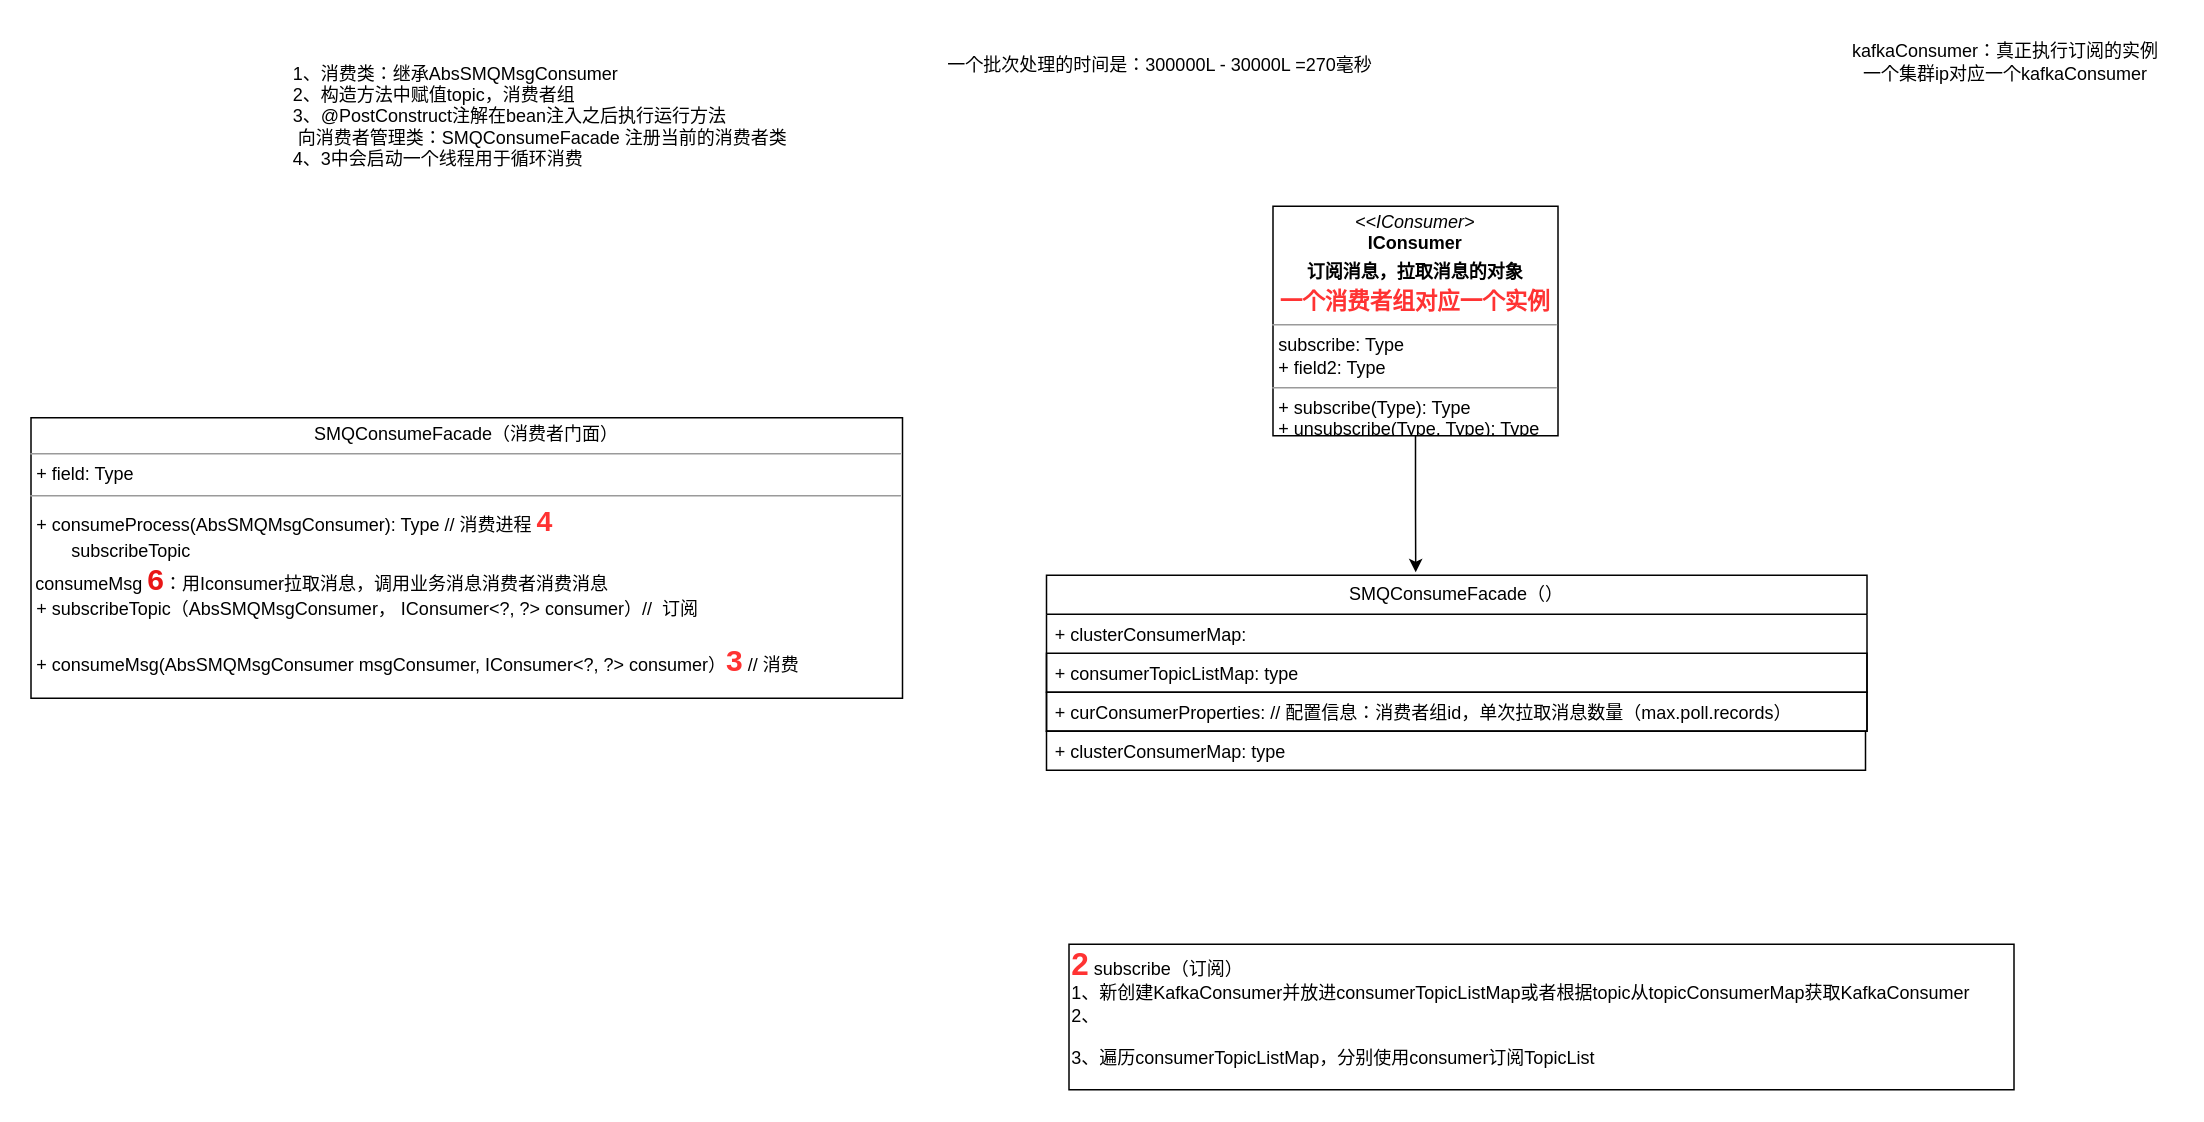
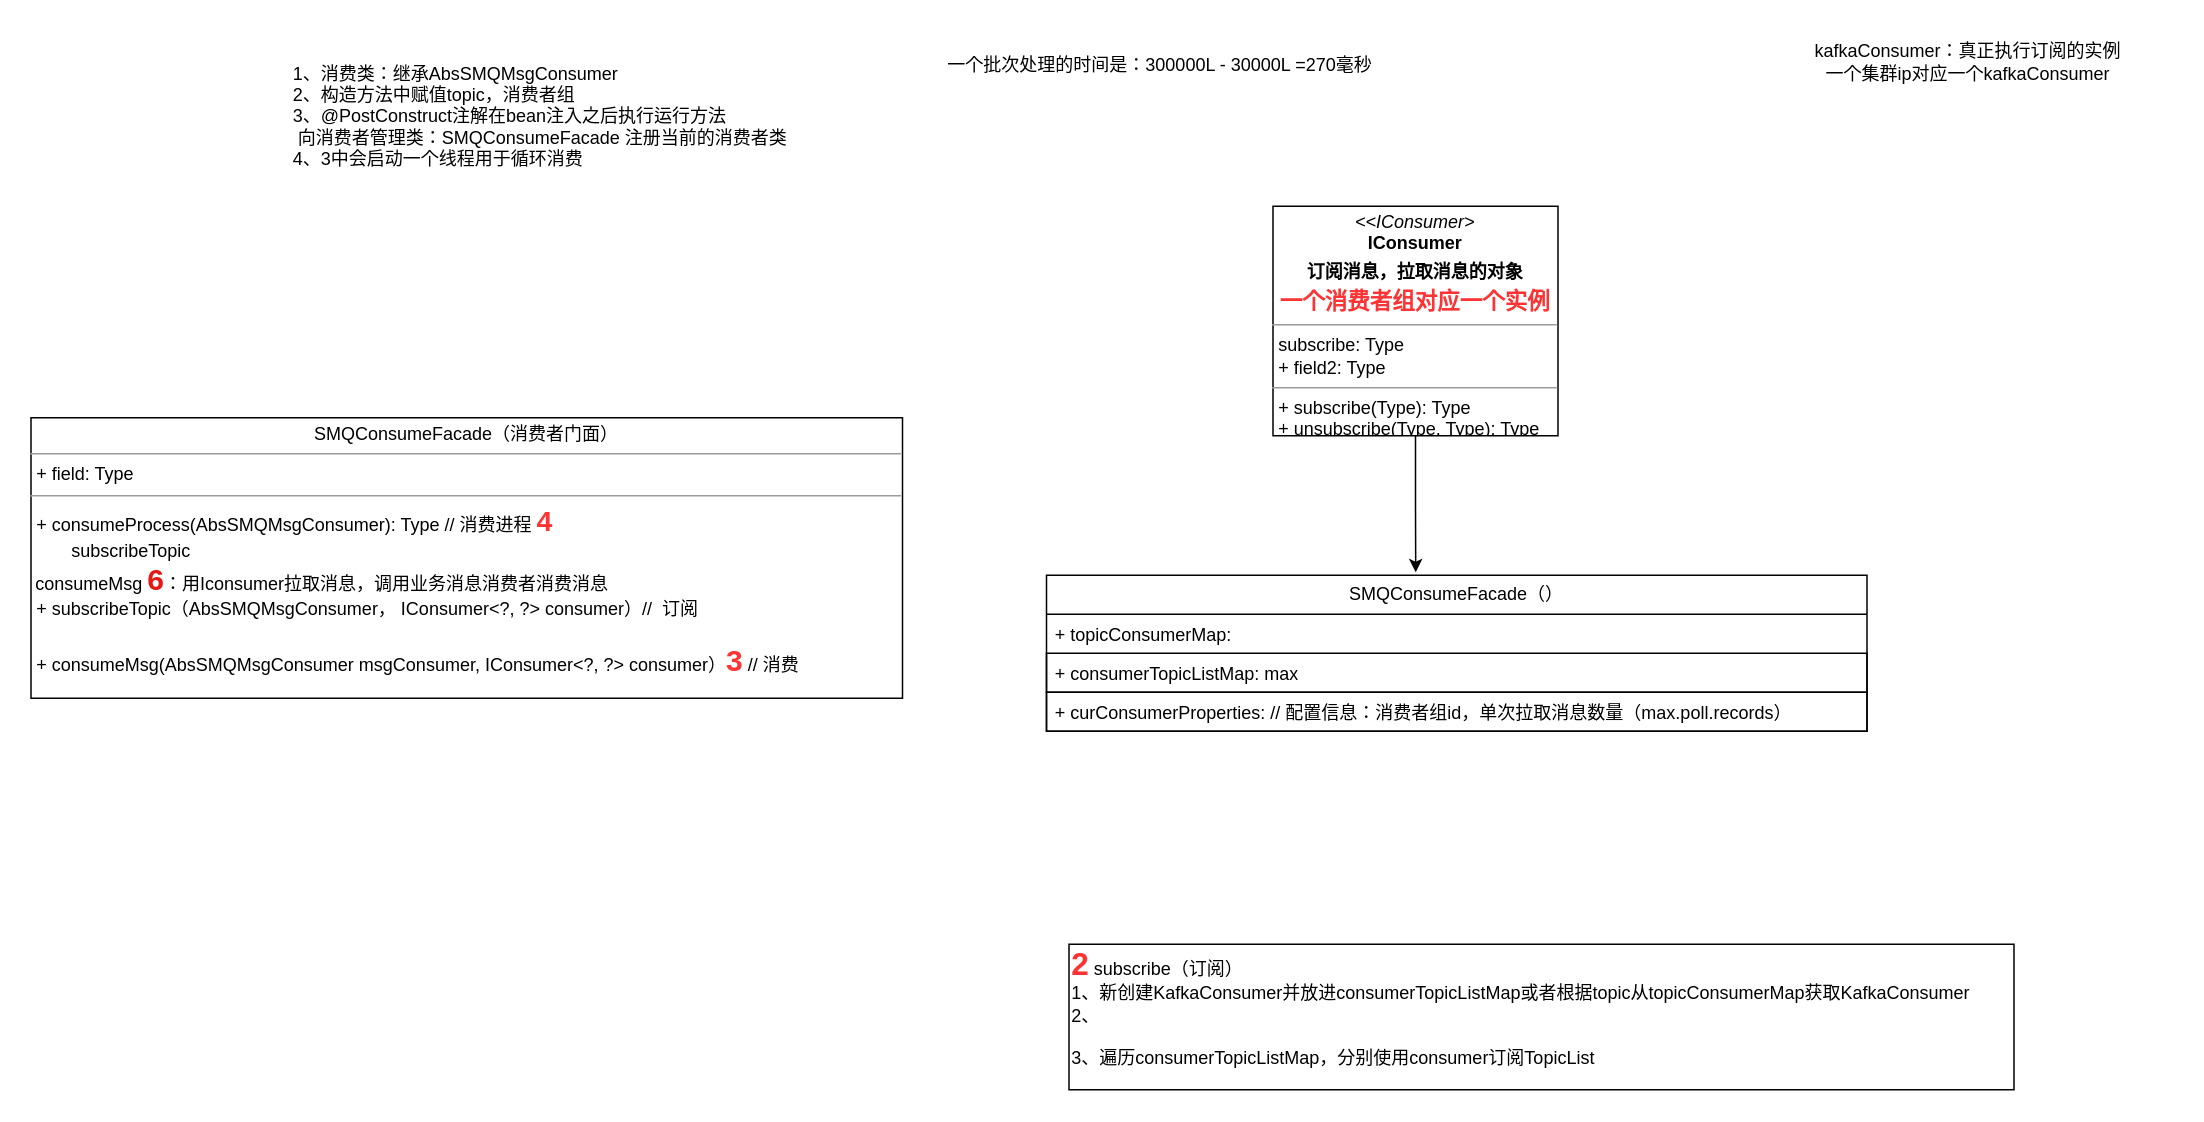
- <mxCell id="11" value="kafkaConsumer：真正执行订阅的实例&lt;br&gt;一个集群ip对应一个kafkaConsumer" style="text;html=1;align=center;verticalAlign=middle;resizable=0;points=[];autosize=1;strokeColor=none;fillColor=none;fontSize=12;fontFamily=Helvetica;fontColor=default;" vertex="1" parent="1"><mxGeometry x="1225" y="20" width="222" height="41" as="geometry" /></mxCell>
+ <mxCell id="11" value="kafkaConsumer：真正执行订阅的实例&lt;br&gt;一个集群ip对应一个kafkaConsumer" style="text;html=1;align=center;verticalAlign=middle;resizable=0;points=[];autosize=1;strokeColor=none;fillColor=none;fontSize=12;fontFamily=Helvetica;fontColor=default;" vertex="1" parent="1"><mxGeometry x="1200" y="20" width="222" height="41" as="geometry" /></mxCell>
- <mxCell id="5" value="+&amp;nbsp;clusterConsumerMap&lt;span style=&quot;background-color: initial;&quot;&gt;:&lt;/span&gt;" style="text;strokeColor=none;fillColor=none;align=left;verticalAlign=top;spacingLeft=4;spacingRight=4;overflow=hidden;rotatable=0;points=[[0,0.5],[1,0.5]];portConstraint=eastwest;whiteSpace=wrap;html=1;" vertex="1" parent="4"><mxGeometry y="26" width="547" height="26" as="geometry" /></mxCell>
+ <mxCell id="5" value="+&amp;nbsp;topicConsumerMap&lt;span style=&quot;background-color: initial;&quot;&gt;:&lt;/span&gt;" style="text;strokeColor=none;fillColor=none;align=left;verticalAlign=top;spacingLeft=4;spacingRight=4;overflow=hidden;rotatable=0;points=[[0,0.5],[1,0.5]];portConstraint=eastwest;whiteSpace=wrap;html=1;" vertex="1" parent="4"><mxGeometry y="26" width="547" height="26" as="geometry" /></mxCell>
- <mxCell id="6" value="+&amp;nbsp;consumerTopicListMap&lt;span style=&quot;background-color: initial;&quot;&gt;: type&lt;/span&gt;" style="text;strokeColor=default;fillColor=none;align=left;verticalAlign=top;spacingLeft=4;spacingRight=4;overflow=hidden;rotatable=0;points=[[0,0.5],[1,0.5]];portConstraint=eastwest;whiteSpace=wrap;html=1;" vertex="1" parent="4"><mxGeometry y="52" width="547" height="26" as="geometry" /></mxCell>
+ <mxCell id="6" value="+&amp;nbsp;consumerTopicListMap&lt;span style=&quot;background-color: initial;&quot;&gt;: max&lt;/span&gt;" style="text;strokeColor=default;fillColor=none;align=left;verticalAlign=top;spacingLeft=4;spacingRight=4;overflow=hidden;rotatable=0;points=[[0,0.5],[1,0.5]];portConstraint=eastwest;whiteSpace=wrap;html=1;" vertex="1" parent="4"><mxGeometry y="52" width="547" height="26" as="geometry" /></mxCell>
- <mxCell id="10" value="+&amp;nbsp;clusterConsumerMap&lt;span style=&quot;background-color: initial;&quot;&gt;: type&lt;/span&gt;" style="text;strokeColor=default;fillColor=none;align=left;verticalAlign=top;spacingLeft=4;spacingRight=4;overflow=hidden;rotatable=0;points=[[0,0.5],[1,0.5]];portConstraint=eastwest;whiteSpace=wrap;html=1;" vertex="1" parent="1"><mxGeometry x="697" y="487" width="546" height="26" as="geometry" /></mxCell>
